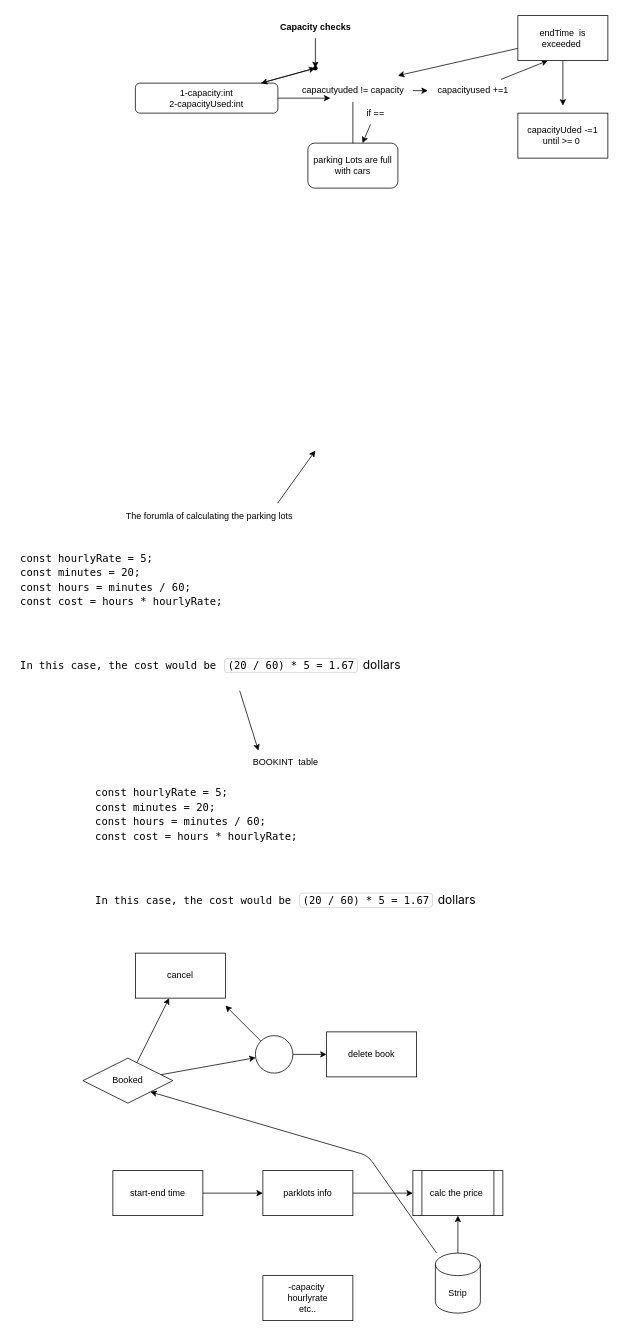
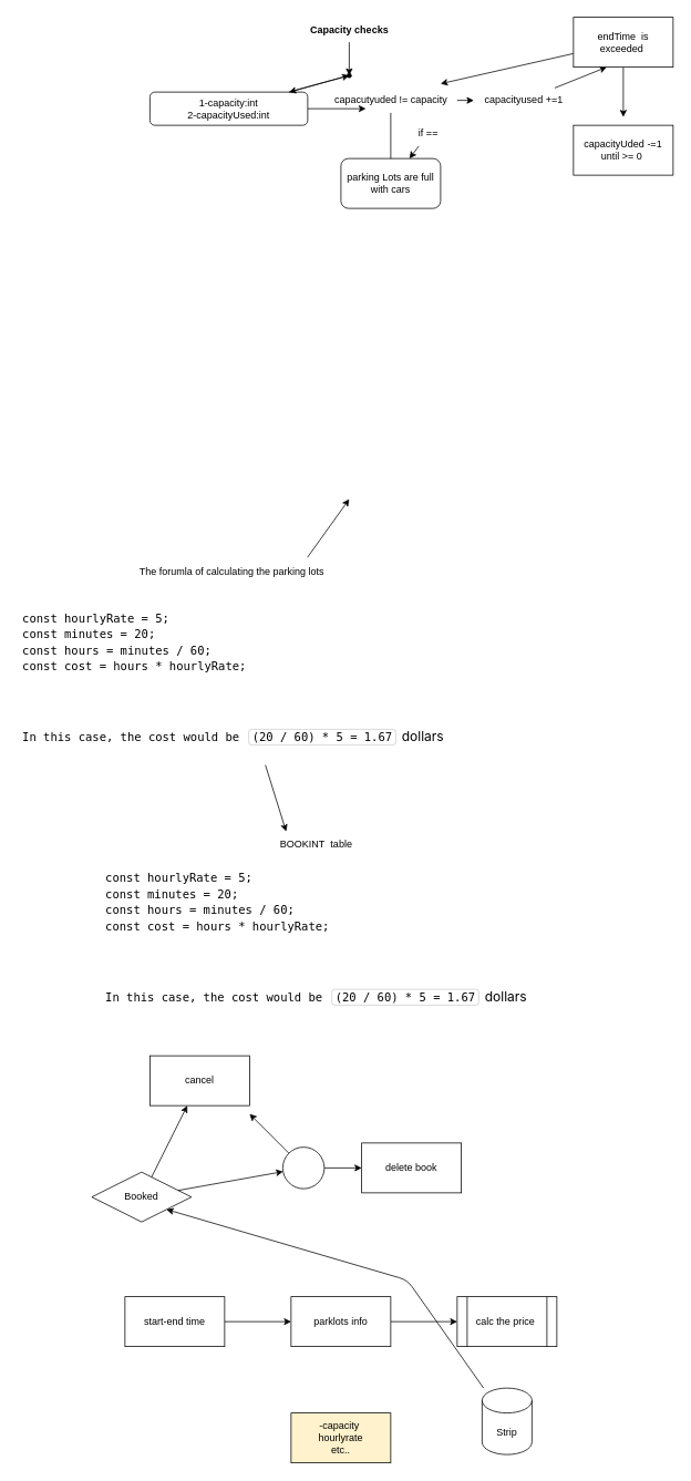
- <mxCell id="38" value="if ==" style="text;html=1;align=center;verticalAlign=middle;resizable=0;points=[];autosize=1;strokeColor=none;fillColor=none;" vertex="1" parent="1"><mxGeometry x="475" y="135" width="50" height="30" as="geometry" /></mxCell>
+ <mxCell id="38" value="if ==" style="text;html=1;align=center;verticalAlign=middle;resizable=0;points=[];autosize=1;strokeColor=none;fillColor=none;" vertex="1" parent="1"><mxGeometry x="490" y="145" width="50" height="30" as="geometry" /></mxCell>
- <mxCell id="21" value="" style="edgeStyle=none;html=1;" parent="1" source="23" target="18" edge="1"><mxGeometry relative="1" as="geometry" /></mxCell>
- <mxCell id="19" value="-capacity&amp;nbsp;&lt;br&gt;hourlyrate&lt;br&gt;etc.." style="rounded=0;whiteSpace=wrap;html=1;" parent="1" vertex="1"><mxGeometry x="350" y="1700" width="120" height="60" as="geometry" /></mxCell>
+ <mxCell id="19" value="-capacity&amp;nbsp;&lt;br&gt;hourlyrate&lt;br&gt;etc.." style="rounded=0;whiteSpace=wrap;html=1;fillColor=#fff2cc;" parent="1" vertex="1"><mxGeometry x="350" y="1700" width="120" height="60" as="geometry" /></mxCell>
